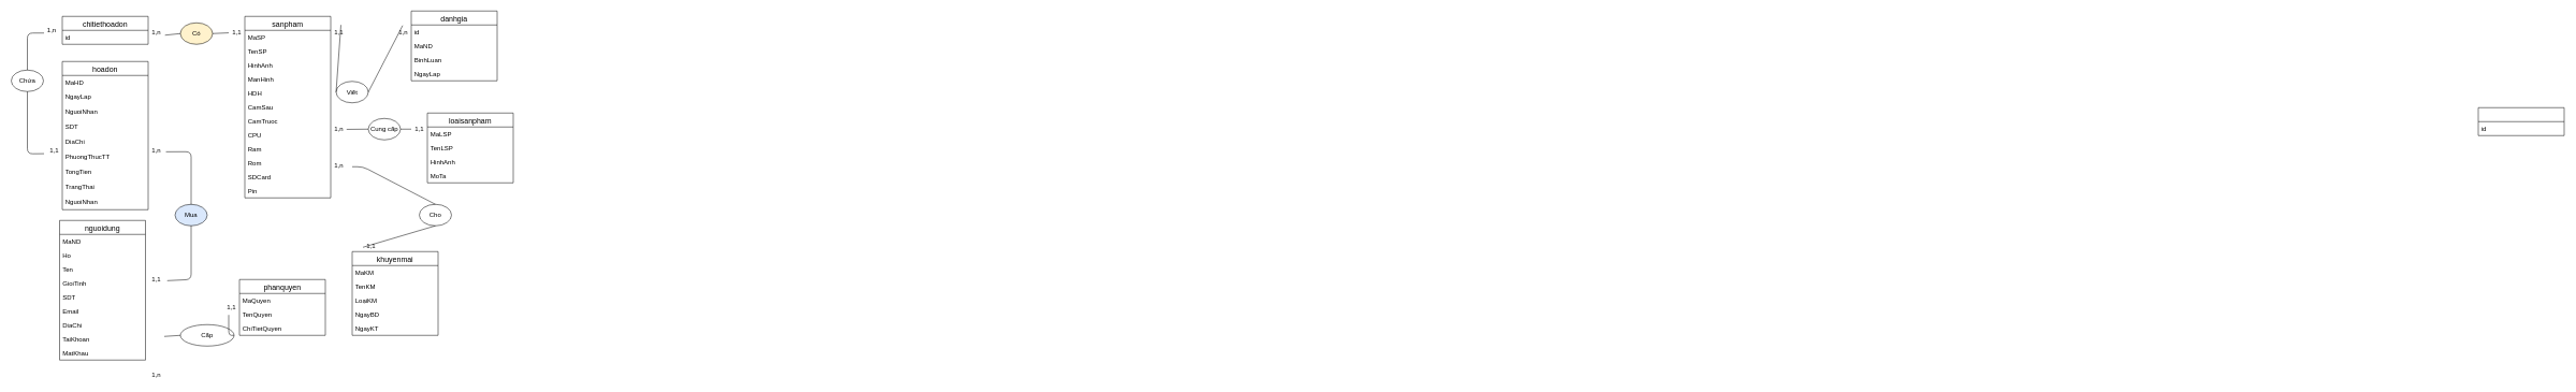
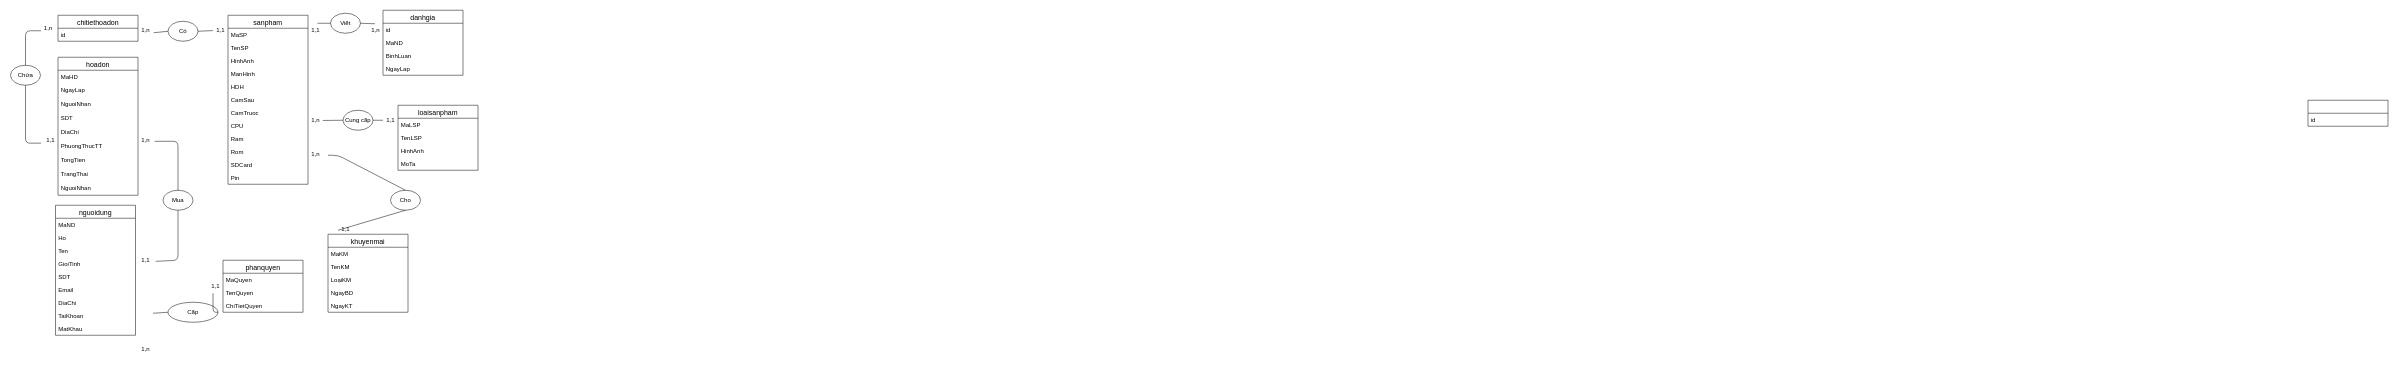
- <mxCell id="36" value="Có" style="ellipse;whiteSpace=wrap;html=1;fillColor=#fff2cc;" vertex="1" parent="1"><mxGeometry x="335" y="42" width="60" height="40" as="geometry" /></mxCell>
+ <mxCell id="36" value="Có" style="ellipse;whiteSpace=wrap;html=1;" vertex="1" parent="1"><mxGeometry x="335" y="42" width="60" height="40" as="geometry" /></mxCell>
- <mxCell id="37" value="Viết" style="ellipse;whiteSpace=wrap;html=1;" vertex="1" parent="1"><mxGeometry x="625" y="151" width="60" height="40" as="geometry" /></mxCell>
+ <mxCell id="37" value="Viết" style="ellipse;whiteSpace=wrap;html=1;" vertex="1" parent="1"><mxGeometry x="660" y="26" width="60" height="40" as="geometry" /></mxCell>
- <mxCell id="33" value="Mua" style="ellipse;whiteSpace=wrap;html=1;fillColor=#dae8fc;" vertex="1" parent="1"><mxGeometry x="325" y="380" width="60" height="40" as="geometry" /></mxCell>
+ <mxCell id="33" value="Mua" style="ellipse;whiteSpace=wrap;html=1;" vertex="1" parent="1"><mxGeometry x="325" y="380" width="60" height="40" as="geometry" /></mxCell>
